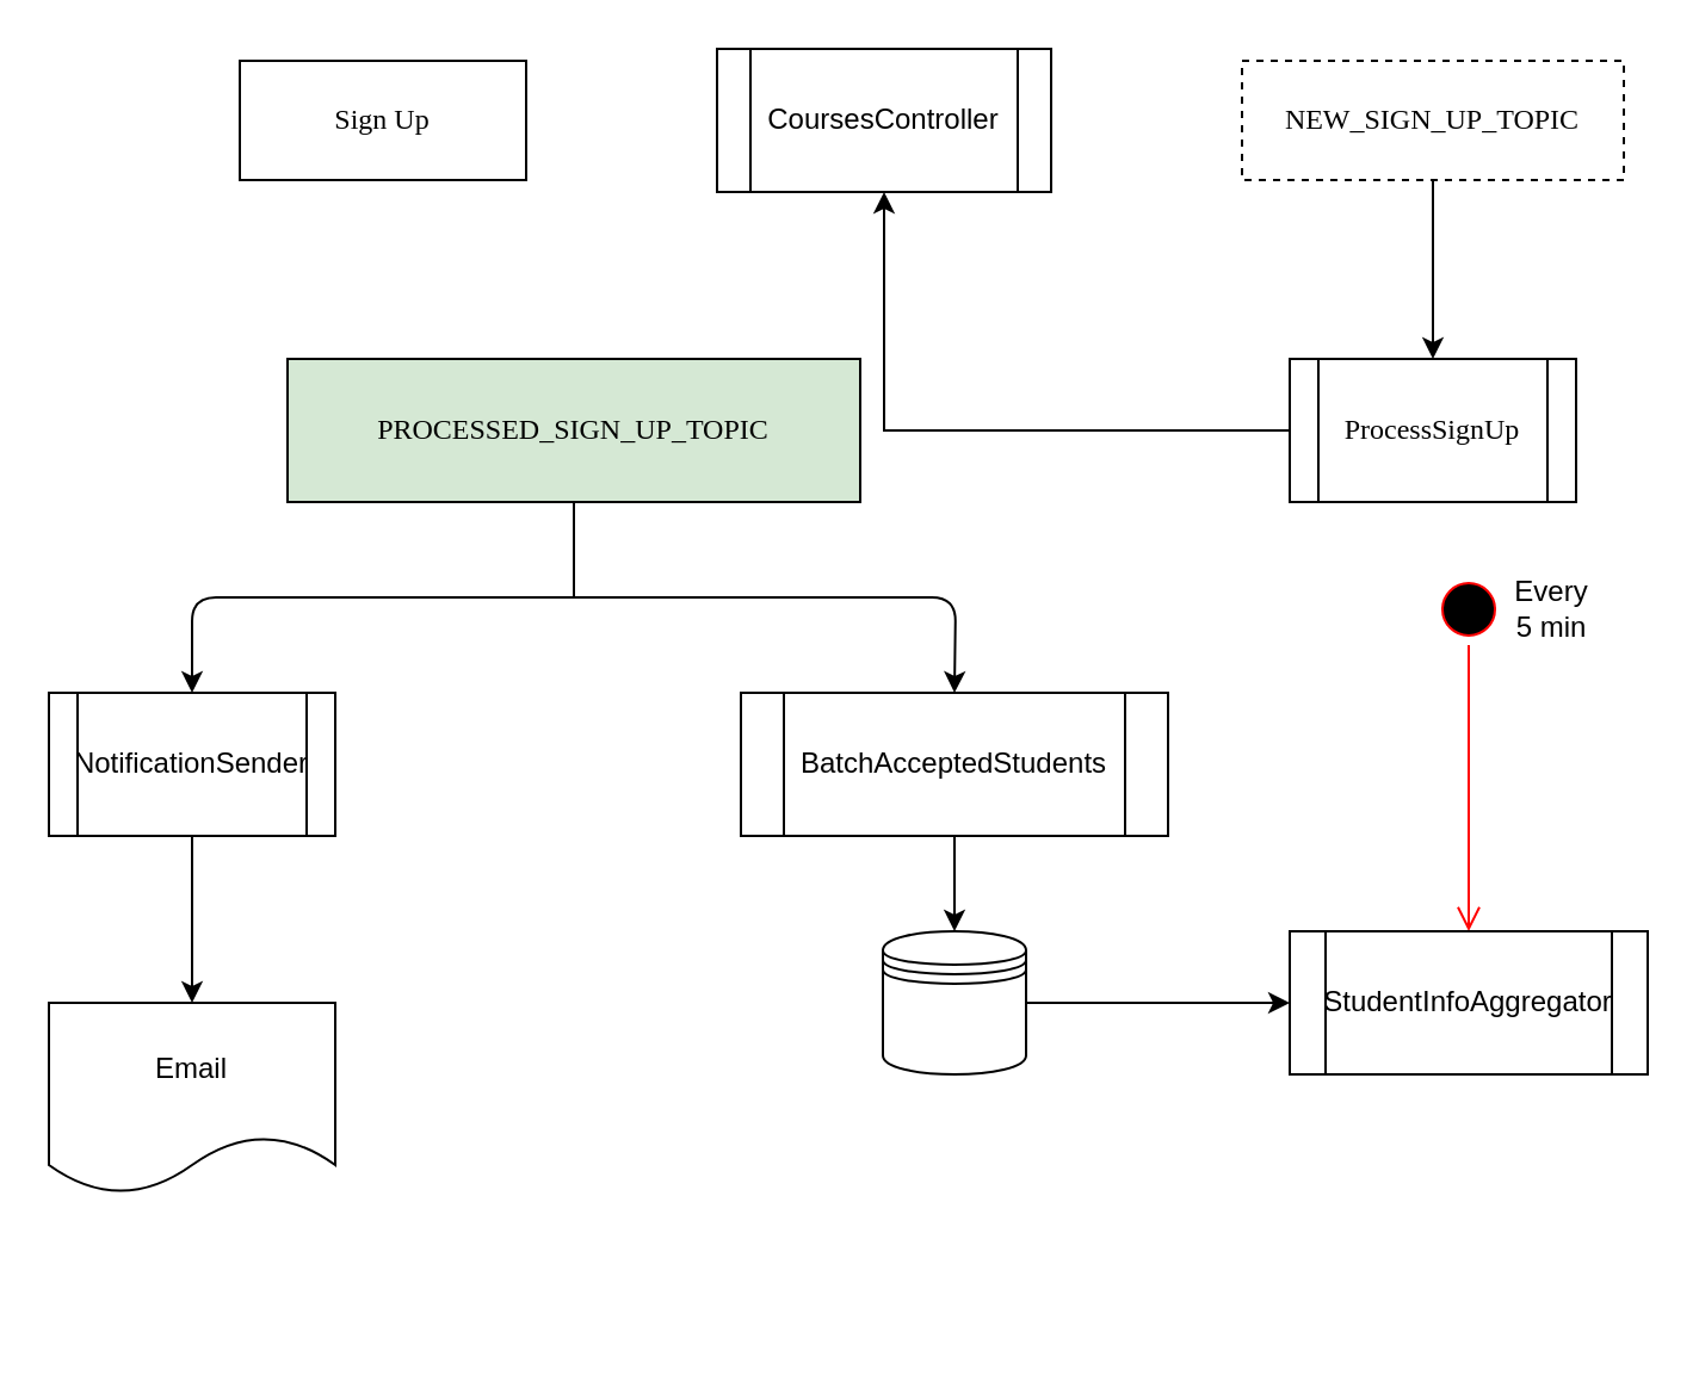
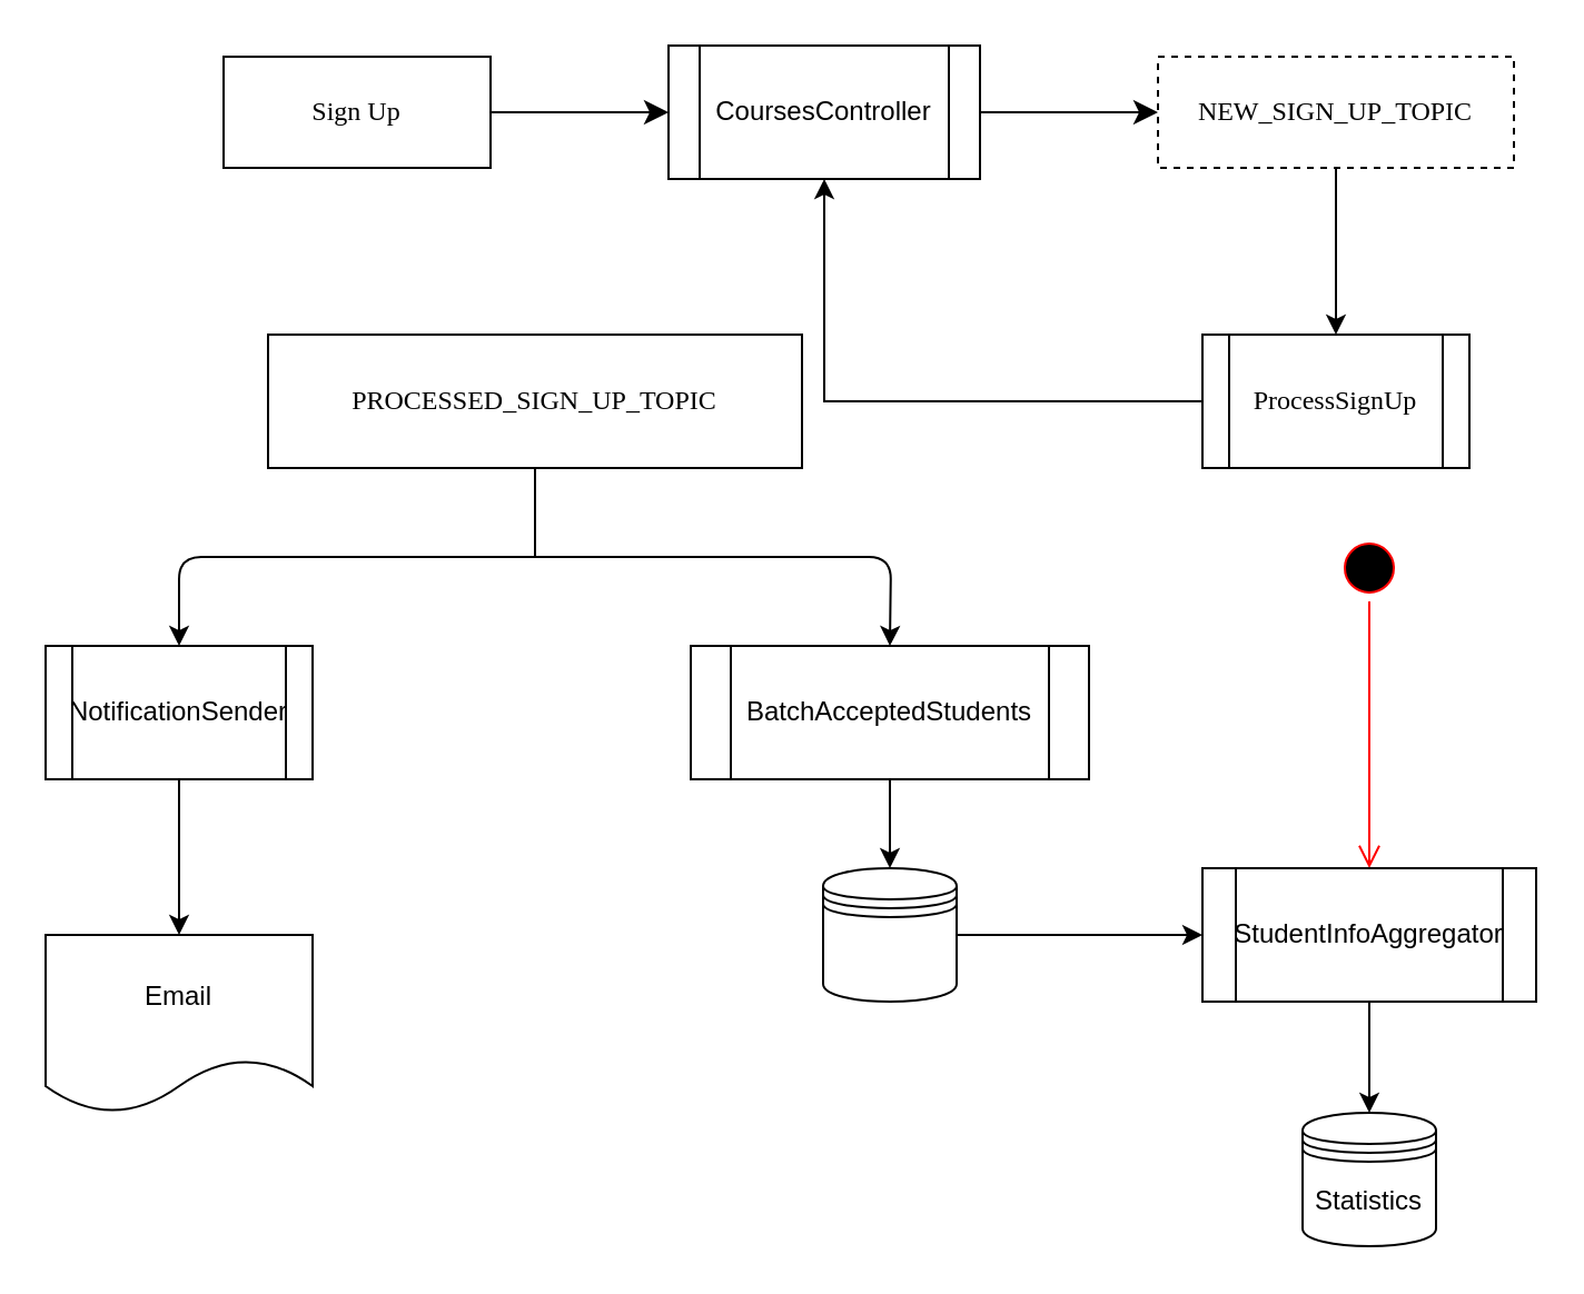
+ <mxCell id="4" style="edgeStyle=none;html=1;labelBackgroundColor=none;startFill=0;startSize=8;endFill=1;endSize=8;fontFamily=Verdana;fontSize=12;entryX=0;entryY=0.5;entryDx=0;entryDy=0;" parent="1" source="5" target="7" edge="1"><mxGeometry relative="1" as="geometry"><mxPoint x="290" y="88.35" as="targetPoint" /></mxGeometry></mxCell>
+ <mxCell id="6" style="edgeStyle=none;html=1;labelBackgroundColor=none;startFill=0;startSize=8;endFill=1;endSize=8;fontFamily=Verdana;fontSize=12;exitX=1;exitY=0.5;exitDx=0;exitDy=0;entryX=0;entryY=0.5;entryDx=0;entryDy=0;" parent="1" source="7" target="3" edge="1"><mxGeometry relative="1" as="geometry"><mxPoint x="430" y="82.273" as="sourcePoint" /></mxGeometry></mxCell>
- <mxCell id="11" value="PROCESSED_SIGN_UP_TOPIC" style="whiteSpace=wrap;html=1;rounded=0;shadow=0;fontFamily=Verdana;strokeWidth=1;comic=0;fillColor=#d5e8d4;" vertex="1" parent="1"><mxGeometry x="120" y="150" width="240" height="60" as="geometry" /></mxCell>
+ <mxCell id="11" value="PROCESSED_SIGN_UP_TOPIC" style="whiteSpace=wrap;html=1;rounded=0;shadow=0;fontFamily=Verdana;strokeWidth=1;comic=0;" vertex="1" parent="1"><mxGeometry x="120" y="150" width="240" height="60" as="geometry" /></mxCell>
- <mxCell id="24" value="Every 5 min" style="text;html=1;strokeColor=none;fillColor=none;align=center;verticalAlign=middle;whiteSpace=wrap;rounded=0;" vertex="1" parent="1"><mxGeometry x="630" y="245" width="40" height="20" as="geometry" /></mxCell>
+ <mxCell id="22" style="edgeStyle=orthogonalEdgeStyle;rounded=0;orthogonalLoop=1;jettySize=auto;html=1;startArrow=none;startFill=0;endArrow=classic;endFill=1;" edge="1" parent="1" source="23" target="25"><mxGeometry relative="1" as="geometry" /></mxCell>
+ <mxCell id="25" value="Statistics" style="shape=datastore;whiteSpace=wrap;html=1;" vertex="1" parent="1"><mxGeometry x="585" y="500" width="60" height="60" as="geometry" /></mxCell>
